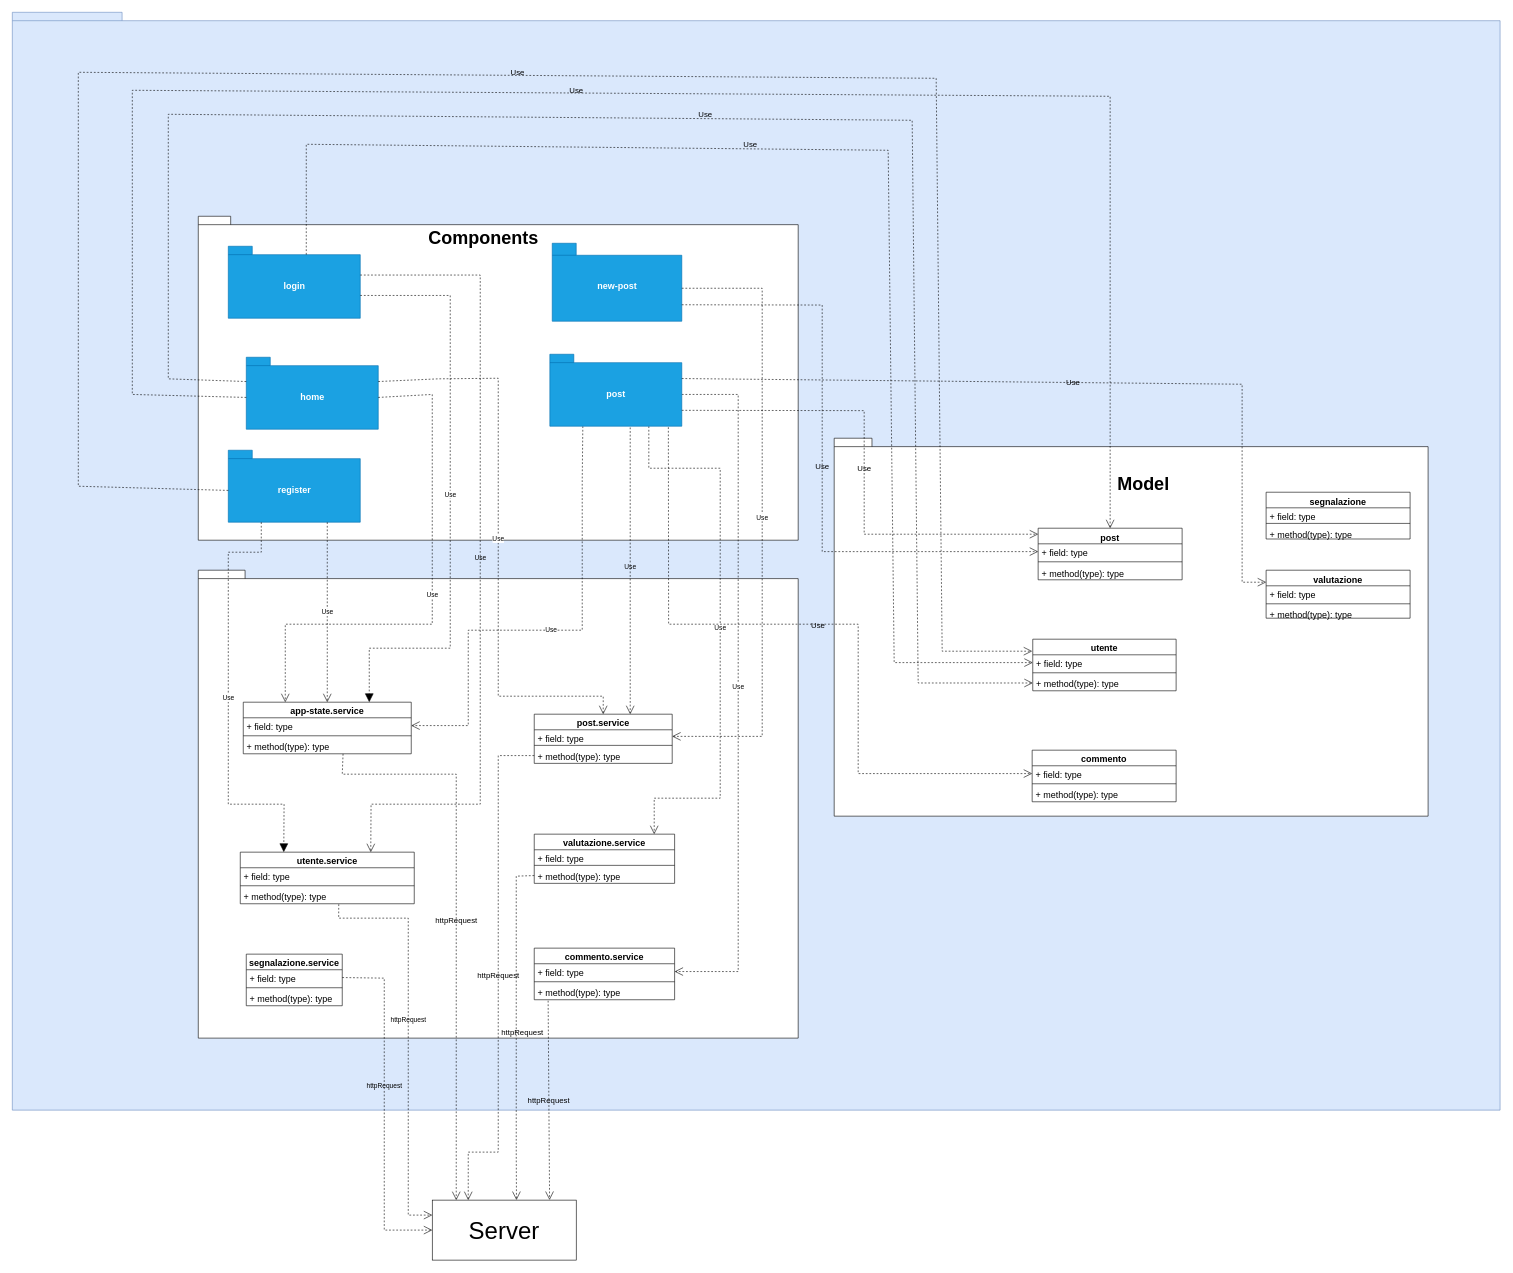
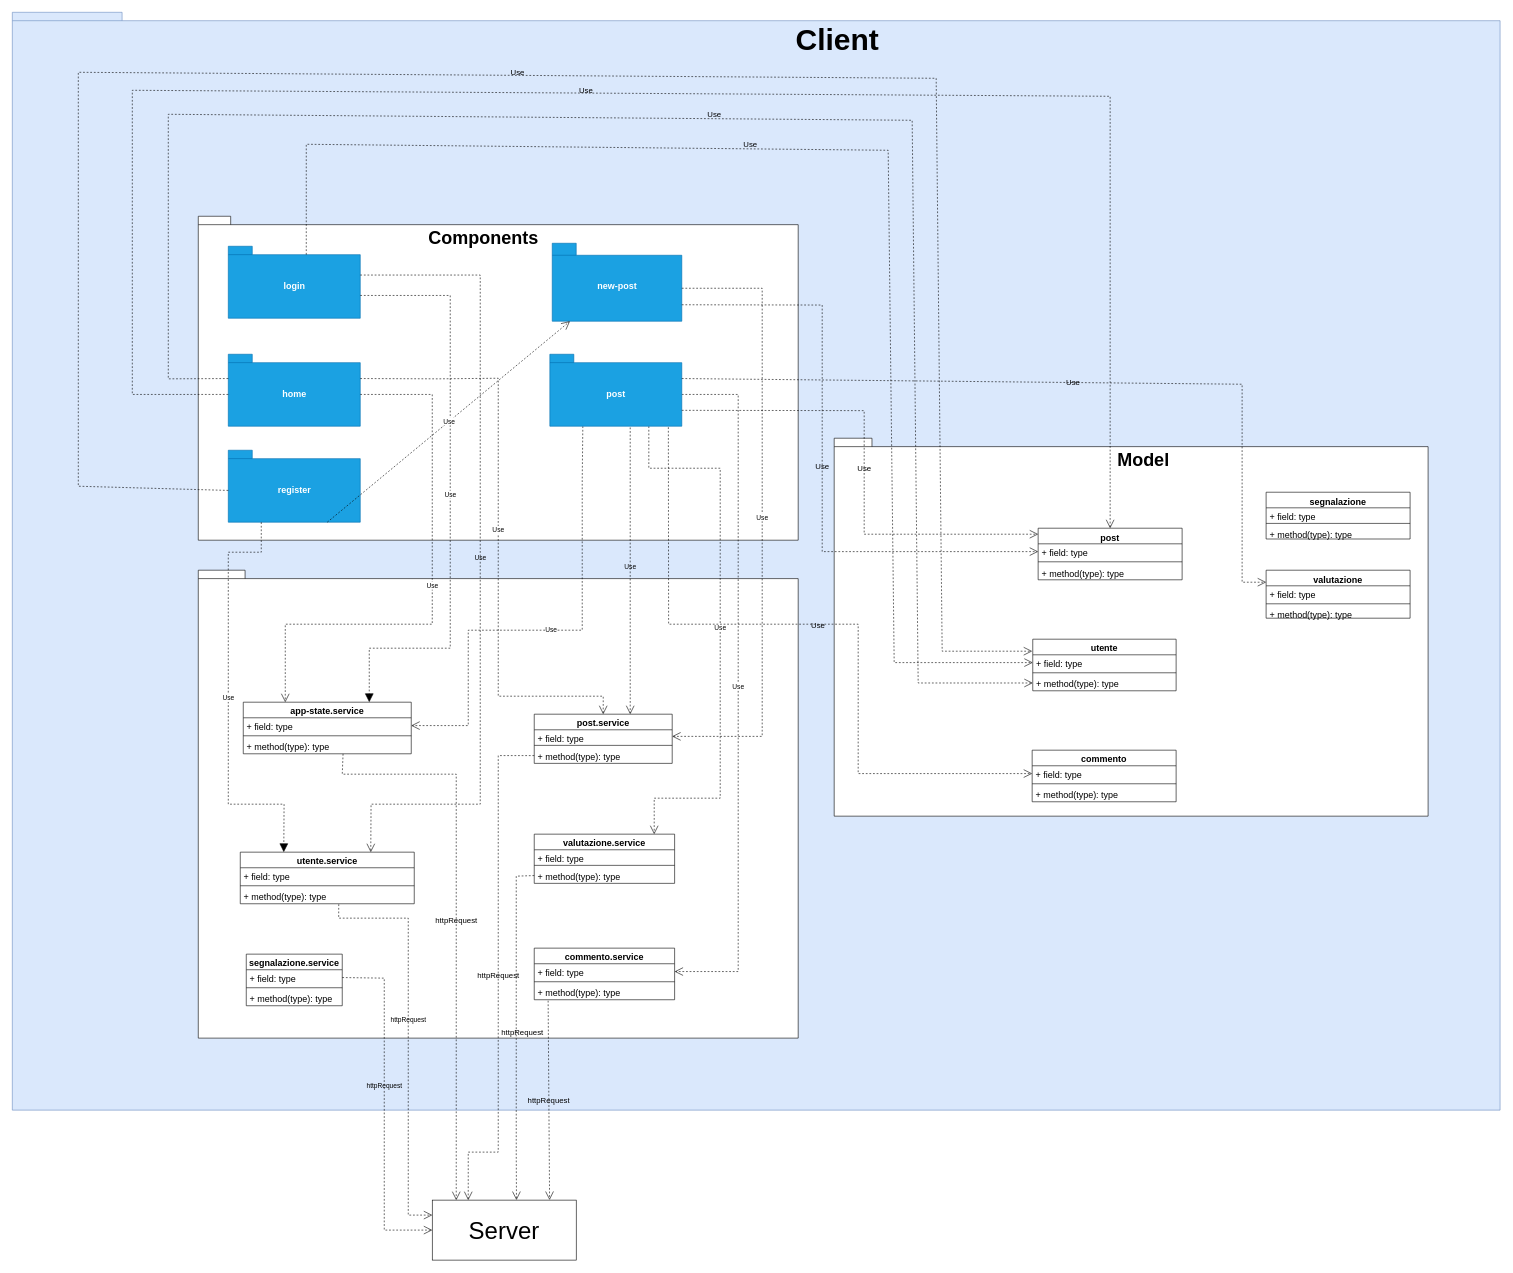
+ <mxCell id="12" value="&lt;b&gt;&lt;font style=&quot;font-size: 50px;&quot;&gt;Client&lt;/font&gt;&lt;/b&gt;" style="text;html=1;align=center;verticalAlign=middle;resizable=0;points=[];autosize=1;strokeColor=none;fillColor=none;" parent="1" vertex="1"><mxGeometry x="1315" y="30" width="160" height="70" as="geometry" /></mxCell>
- <mxCell id="5" value="home" style="shape=folder;fontStyle=1;spacingTop=10;tabWidth=40;tabHeight=14;tabPosition=left;html=1;fontSize=15;fillColor=#1ba1e2;fontColor=#ffffff;strokeColor=#006EAF;" parent="1" vertex="1"><mxGeometry x="410" y="595" width="220" height="120" as="geometry" /></mxCell>
+ <mxCell id="5" value="home" style="shape=folder;fontStyle=1;spacingTop=10;tabWidth=40;tabHeight=14;tabPosition=left;html=1;fontSize=15;fillColor=#1ba1e2;fontColor=#ffffff;strokeColor=#006EAF;" parent="1" vertex="1"><mxGeometry x="380" y="590" width="220" height="120" as="geometry" /></mxCell>
- <mxCell id="11" value="&lt;b&gt;&lt;font style=&quot;font-size: 30px;&quot;&gt;Model&lt;/font&gt;&lt;/b&gt;" style="text;html=1;align=center;verticalAlign=middle;resizable=0;points=[];autosize=1;strokeColor=none;fillColor=none;fontSize=15;" parent="1" vertex="1"><mxGeometry x="1850" y="780" width="110" height="50" as="geometry" /></mxCell>
+ <mxCell id="11" value="&lt;b&gt;&lt;font style=&quot;font-size: 30px;&quot;&gt;Model&lt;/font&gt;&lt;/b&gt;" style="text;html=1;align=center;verticalAlign=middle;resizable=0;points=[];autosize=1;strokeColor=none;fillColor=none;fontSize=15;" parent="1" vertex="1"><mxGeometry x="1850" y="740" width="110" height="50" as="geometry" /></mxCell>
- <mxCell id="58" value="Use" style="endArrow=open;endSize=12;dashed=1;html=1;rounded=0;exitX=0.75;exitY=1;exitDx=0;exitDy=0;exitPerimeter=0;entryX=0.5;entryY=0;entryDx=0;entryDy=0;" parent="1" source="8" target="13" edge="1"><mxGeometry width="160" relative="1" as="geometry"><mxPoint x="450" y="782" as="sourcePoint" /><mxPoint x="550" y="1100" as="targetPoint" /><mxPoint as="offset" /></mxGeometry></mxCell>
+ <mxCell id="58" value="Use" style="endArrow=open;endSize=12;dashed=1;html=1;rounded=0;exitX=0.75;exitY=1;exitDx=0;exitDy=0;exitPerimeter=0;" parent="1" source="8" target="4" edge="1"><mxGeometry width="160" relative="1" as="geometry"><mxPoint x="450" y="782" as="sourcePoint" /><mxPoint x="550" y="1100" as="targetPoint" /><mxPoint as="offset" /></mxGeometry></mxCell>
